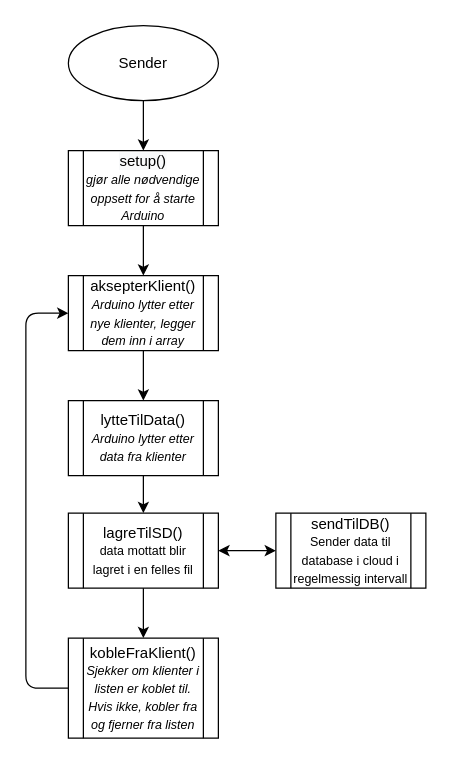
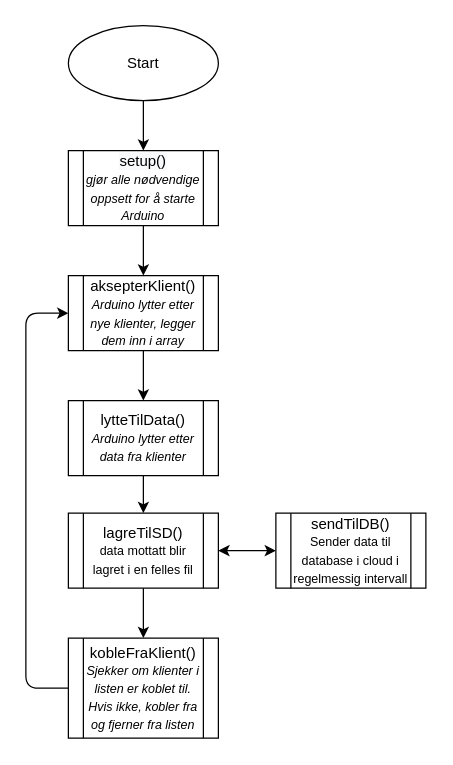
- <mxCell id="2" value="Sender" style="ellipse;whiteSpace=wrap;html=1;" parent="1" vertex="1"><mxGeometry x="54" y="20" width="120" height="60" as="geometry" /></mxCell>
+ <mxCell id="2" value="Start" style="ellipse;whiteSpace=wrap;html=1;" parent="1" vertex="1"><mxGeometry x="54" y="20" width="120" height="60" as="geometry" /></mxCell>
